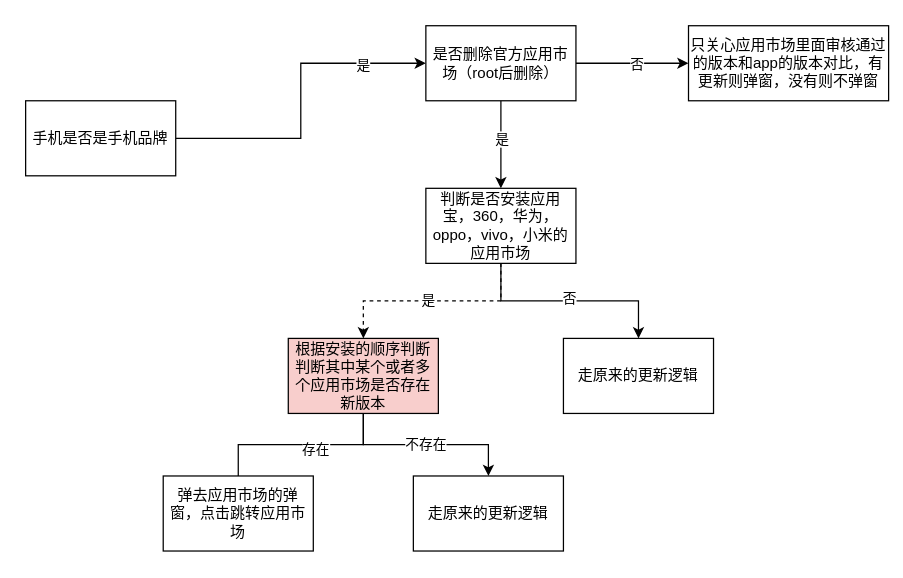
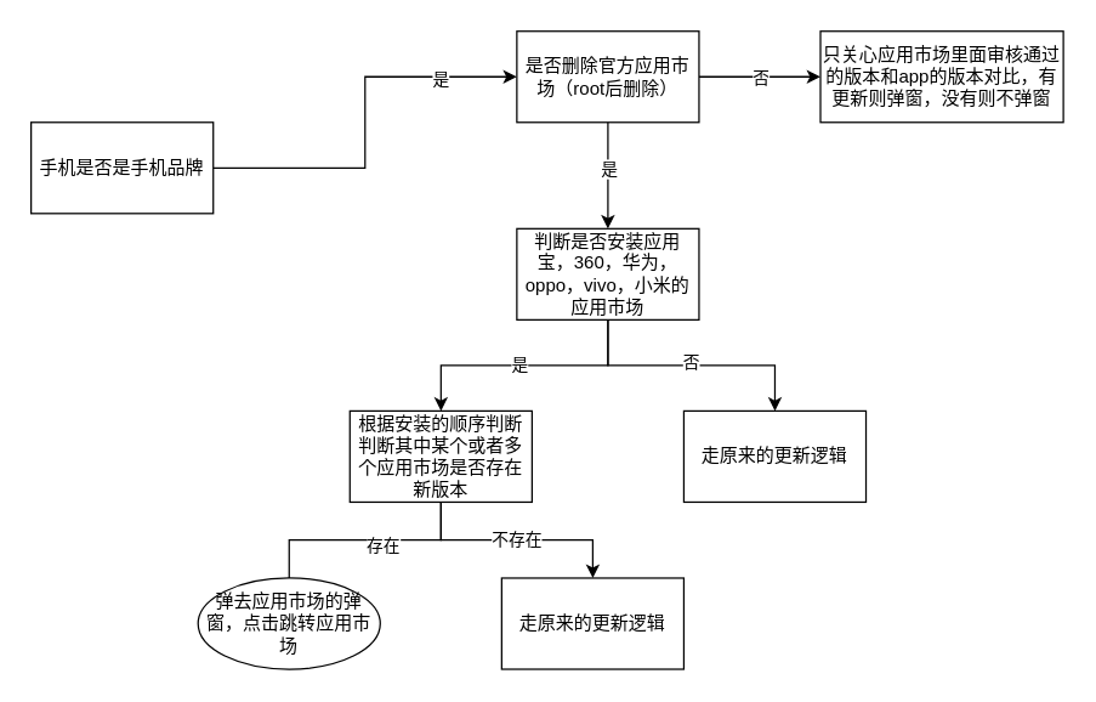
- <mxCell id="15" value="只关心应用市场里面审核通过的版本和app的版本对比，有更新则弹窗，没有则不弹窗" style="rounded=0;whiteSpace=wrap;html=1;" vertex="1" parent="1"><mxGeometry x="550" y="20" width="160" height="60" as="geometry" /></mxCell>
+ <mxCell id="15" value="只关心应用市场里面审核通过的版本和app的版本对比，有更新则弹窗，没有则不弹窗" style="rounded=0;whiteSpace=wrap;html=1;" vertex="1" parent="1"><mxGeometry x="540" y="20" width="160" height="60" as="geometry" /></mxCell>
- <mxCell id="12" style="edgeStyle=orthogonalEdgeStyle;rounded=0;orthogonalLoop=1;jettySize=auto;html=1;entryX=0.5;entryY=0;entryDx=0;entryDy=0;dashed=1;" edge="1" parent="1" source="14" target="20"><mxGeometry relative="1" as="geometry" /></mxCell>
+ <mxCell id="12" style="edgeStyle=orthogonalEdgeStyle;rounded=0;orthogonalLoop=1;jettySize=auto;html=1;entryX=0.5;entryY=0;entryDx=0;entryDy=0;" edge="1" parent="1" source="14" target="20"><mxGeometry relative="1" as="geometry" /></mxCell>
- <mxCell id="20" value="根据安装的顺序判断判断其中某个或者多个应用市场是否存在新版本" style="rounded=0;whiteSpace=wrap;html=1;fillColor=#f8cecc;" vertex="1" parent="1"><mxGeometry x="230" y="270" width="120" height="60" as="geometry" /></mxCell>
+ <mxCell id="20" value="根据安装的顺序判断判断其中某个或者多个应用市场是否存在新版本" style="rounded=0;whiteSpace=wrap;html=1;" vertex="1" parent="1"><mxGeometry x="230" y="270" width="120" height="60" as="geometry" /></mxCell>
- <mxCell id="21" value="弹去应用市场的弹窗，点击跳转应用市场" style="whiteSpace=wrap;html=1;rounded=0;" vertex="1" parent="1"><mxGeometry x="130" y="380" width="120" height="60" as="geometry" /></mxCell>
+ <mxCell id="21" value="弹去应用市场的弹窗，点击跳转应用市场" style="ellipse;whiteSpace=wrap;html=1;" vertex="1" parent="1"><mxGeometry x="130" y="380" width="120" height="60" as="geometry" /></mxCell>
